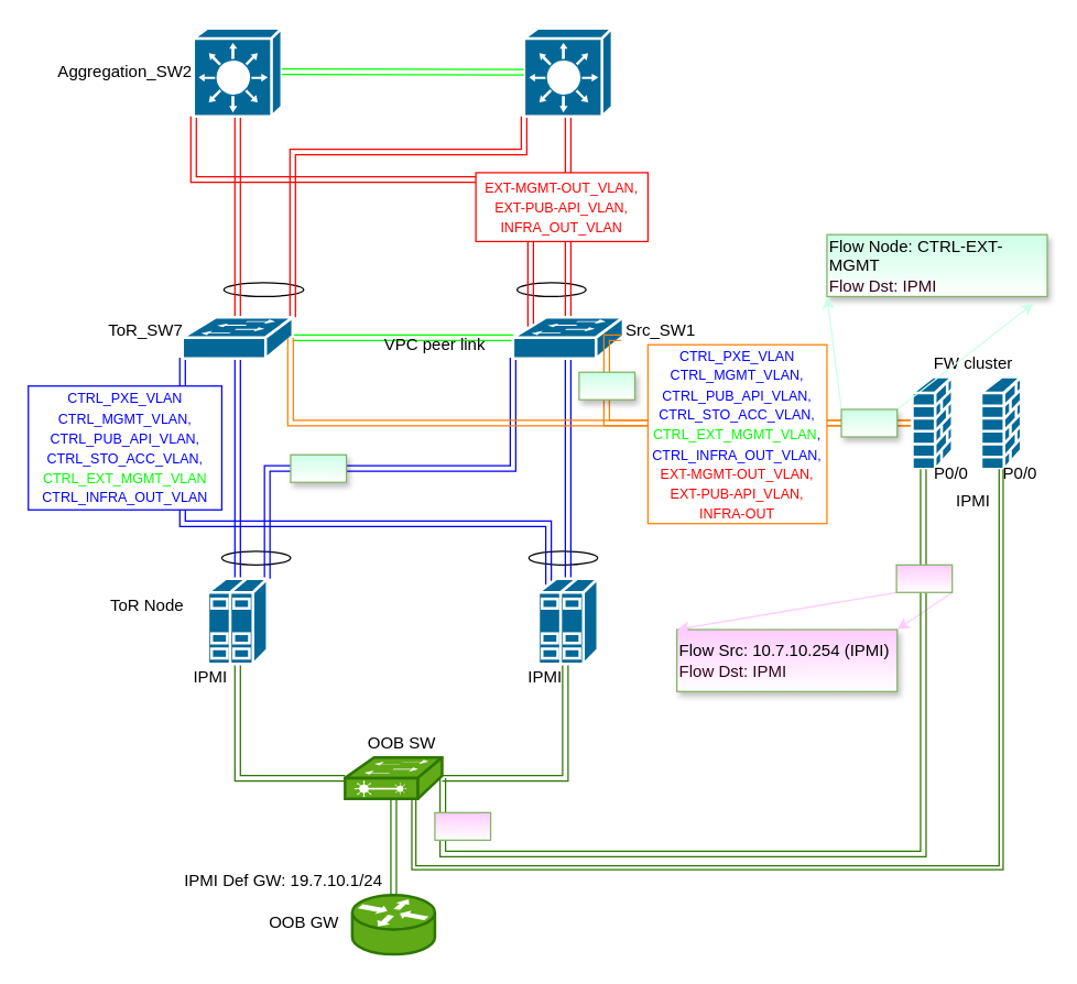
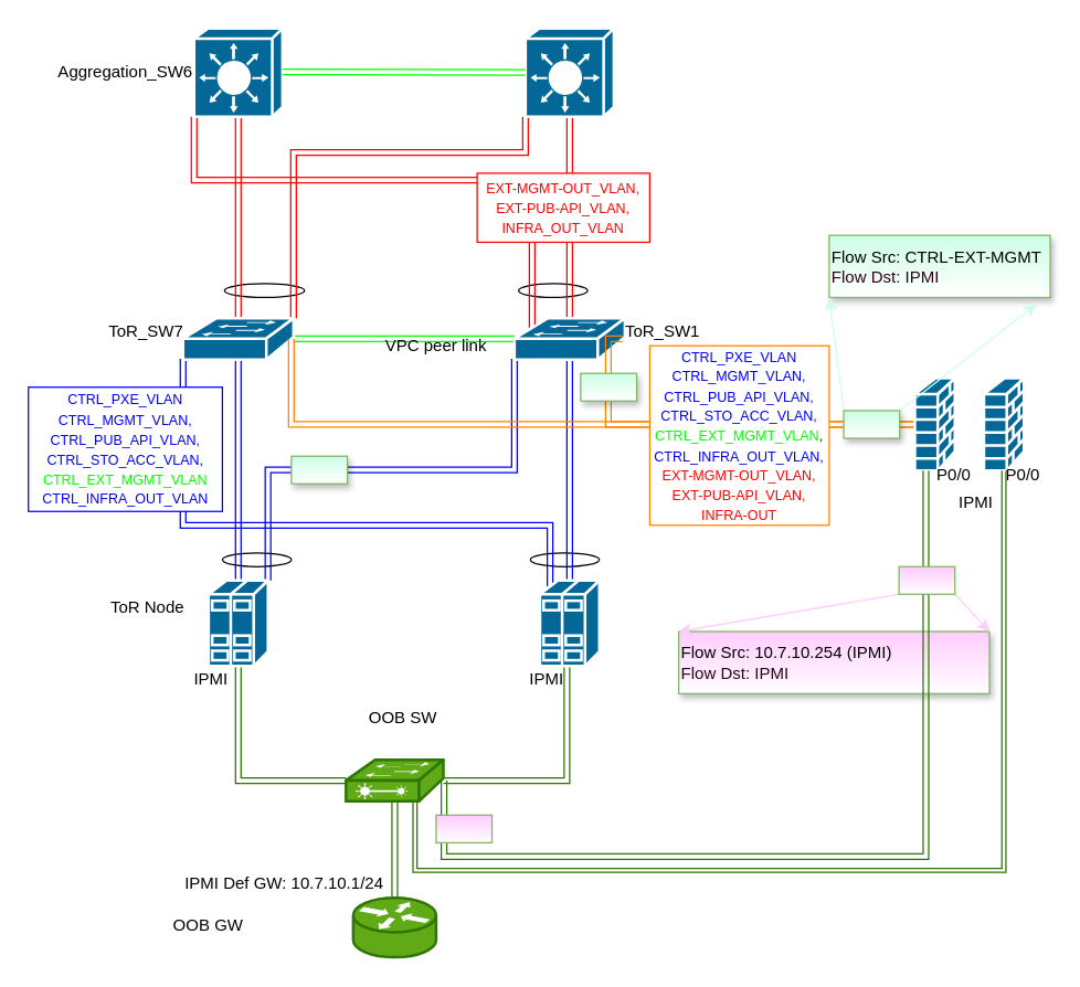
- <mxCell id="29" value="Aggregation_SW2" style="text;html=1;align=center;verticalAlign=middle;resizable=0;points=[];autosize=1;" parent="1" vertex="1"><mxGeometry x="35.25" y="42" width="110" height="20" as="geometry" /></mxCell>
+ <mxCell id="29" value="Aggregation_SW6" style="text;html=1;align=center;verticalAlign=middle;resizable=0;points=[];autosize=1;" parent="1" vertex="1"><mxGeometry x="35.25" y="42" width="110" height="20" as="geometry" /></mxCell>
- <mxCell id="52" value="&lt;span&gt;Flow&amp;nbsp;&lt;/span&gt;&lt;span&gt;Node: CTRL-EXT-MGMT&lt;br&gt;&lt;/span&gt;&lt;span style=&quot;color: rgb(51 , 0 , 26)&quot;&gt;Flow Dst: IPMI&lt;/span&gt;" style="whiteSpace=wrap;html=1;strokeColor=#82b366;gradientColor=#ffffff;fillColor=#CCFFE6;shadow=1;align=left;" parent="1" vertex="1"><mxGeometry x="600" y="170" width="160" height="45" as="geometry" /></mxCell>
+ <mxCell id="52" value="&lt;span&gt;Flow&amp;nbsp;&lt;/span&gt;&lt;span&gt;Src: CTRL-EXT-MGMT&lt;br&gt;&lt;/span&gt;&lt;span style=&quot;color: rgb(51 , 0 , 26)&quot;&gt;Flow Dst: IPMI&lt;/span&gt;" style="whiteSpace=wrap;html=1;strokeColor=#82b366;gradientColor=#ffffff;fillColor=#CCFFE6;shadow=1;align=left;" parent="1" vertex="1"><mxGeometry x="600" y="170" width="160" height="45" as="geometry" /></mxCell>
- <mxCell id="28" value="Src_SW1" style="text;html=1;align=center;verticalAlign=middle;resizable=0;points=[];autosize=1;" parent="1" vertex="1"><mxGeometry x="444" y="230" width="70" height="20" as="geometry" /></mxCell>
+ <mxCell id="28" value="ToR_SW1" style="text;html=1;align=center;verticalAlign=middle;resizable=0;points=[];autosize=1;" parent="1" vertex="1"><mxGeometry x="444" y="230" width="70" height="20" as="geometry" /></mxCell>
- <mxCell id="31" value="FW cluster" style="text;html=1;align=center;verticalAlign=middle;resizable=0;points=[];autosize=1;" parent="1" vertex="1"><mxGeometry x="671" y="253.5" width="70" height="20" as="geometry" /></mxCell>
- <mxCell id="56" value="&lt;span&gt;Flow&amp;nbsp;&lt;/span&gt;&lt;span&gt;Src: 10.7.10.254 (IPMI)&lt;br&gt;&lt;/span&gt;&lt;span style=&quot;color: rgb(51 , 0 , 26)&quot;&gt;Flow Dst: IPMI&lt;/span&gt;" style="whiteSpace=wrap;html=1;strokeColor=#82b366;gradientColor=#ffffff;shadow=1;align=left;fillColor=#FFCCFF;" parent="1" vertex="1"><mxGeometry x="491" y="457" width="160" height="45" as="geometry" /></mxCell>
+ <mxCell id="56" value="&lt;span&gt;Flow&amp;nbsp;&lt;/span&gt;&lt;span&gt;Src: 10.7.10.254 (IPMI)&lt;br&gt;&lt;/span&gt;&lt;span style=&quot;color: rgb(51 , 0 , 26)&quot;&gt;Flow Dst: IPMI&lt;/span&gt;" style="whiteSpace=wrap;html=1;strokeColor=#82b366;gradientColor=#ffffff;shadow=1;align=left;fillColor=#FFCCFF;" parent="1" vertex="1"><mxGeometry x="491" y="457" width="225" height="45" as="geometry" /></mxCell>
- <mxCell id="40" value="OOB SW" style="text;html=1;align=center;verticalAlign=middle;resizable=0;points=[];autosize=1;" parent="1" vertex="1"><mxGeometry x="260.5" y="530" width="60" height="20" as="geometry" /></mxCell>
+ <mxCell id="40" value="OOB SW" style="text;html=1;align=center;verticalAlign=middle;resizable=0;points=[];autosize=1;" parent="1" vertex="1"><mxGeometry x="260.5" y="510" width="60" height="20" as="geometry" /></mxCell>
- <mxCell id="45" value="IPMI Def GW: 19.7.10.1/24" style="text;html=1;align=center;verticalAlign=middle;resizable=0;points=[];autosize=1;" parent="1" vertex="1"><mxGeometry x="125" y="630" width="160" height="20" as="geometry" /></mxCell>
+ <mxCell id="45" value="IPMI Def GW: 10.7.10.1/24" style="text;html=1;align=center;verticalAlign=middle;resizable=0;points=[];autosize=1;" parent="1" vertex="1"><mxGeometry x="125" y="630" width="160" height="20" as="geometry" /></mxCell>
- <mxCell id="46" value="OOB GW" style="text;html=1;align=center;verticalAlign=middle;resizable=0;points=[];autosize=1;" parent="1" vertex="1"><mxGeometry x="185.25" y="660" width="70" height="20" as="geometry" /></mxCell>
+ <mxCell id="46" value="OOB GW" style="text;html=1;align=center;verticalAlign=middle;resizable=0;points=[];autosize=1;" parent="1" vertex="1"><mxGeometry x="115.25" y="660" width="70" height="20" as="geometry" /></mxCell>
